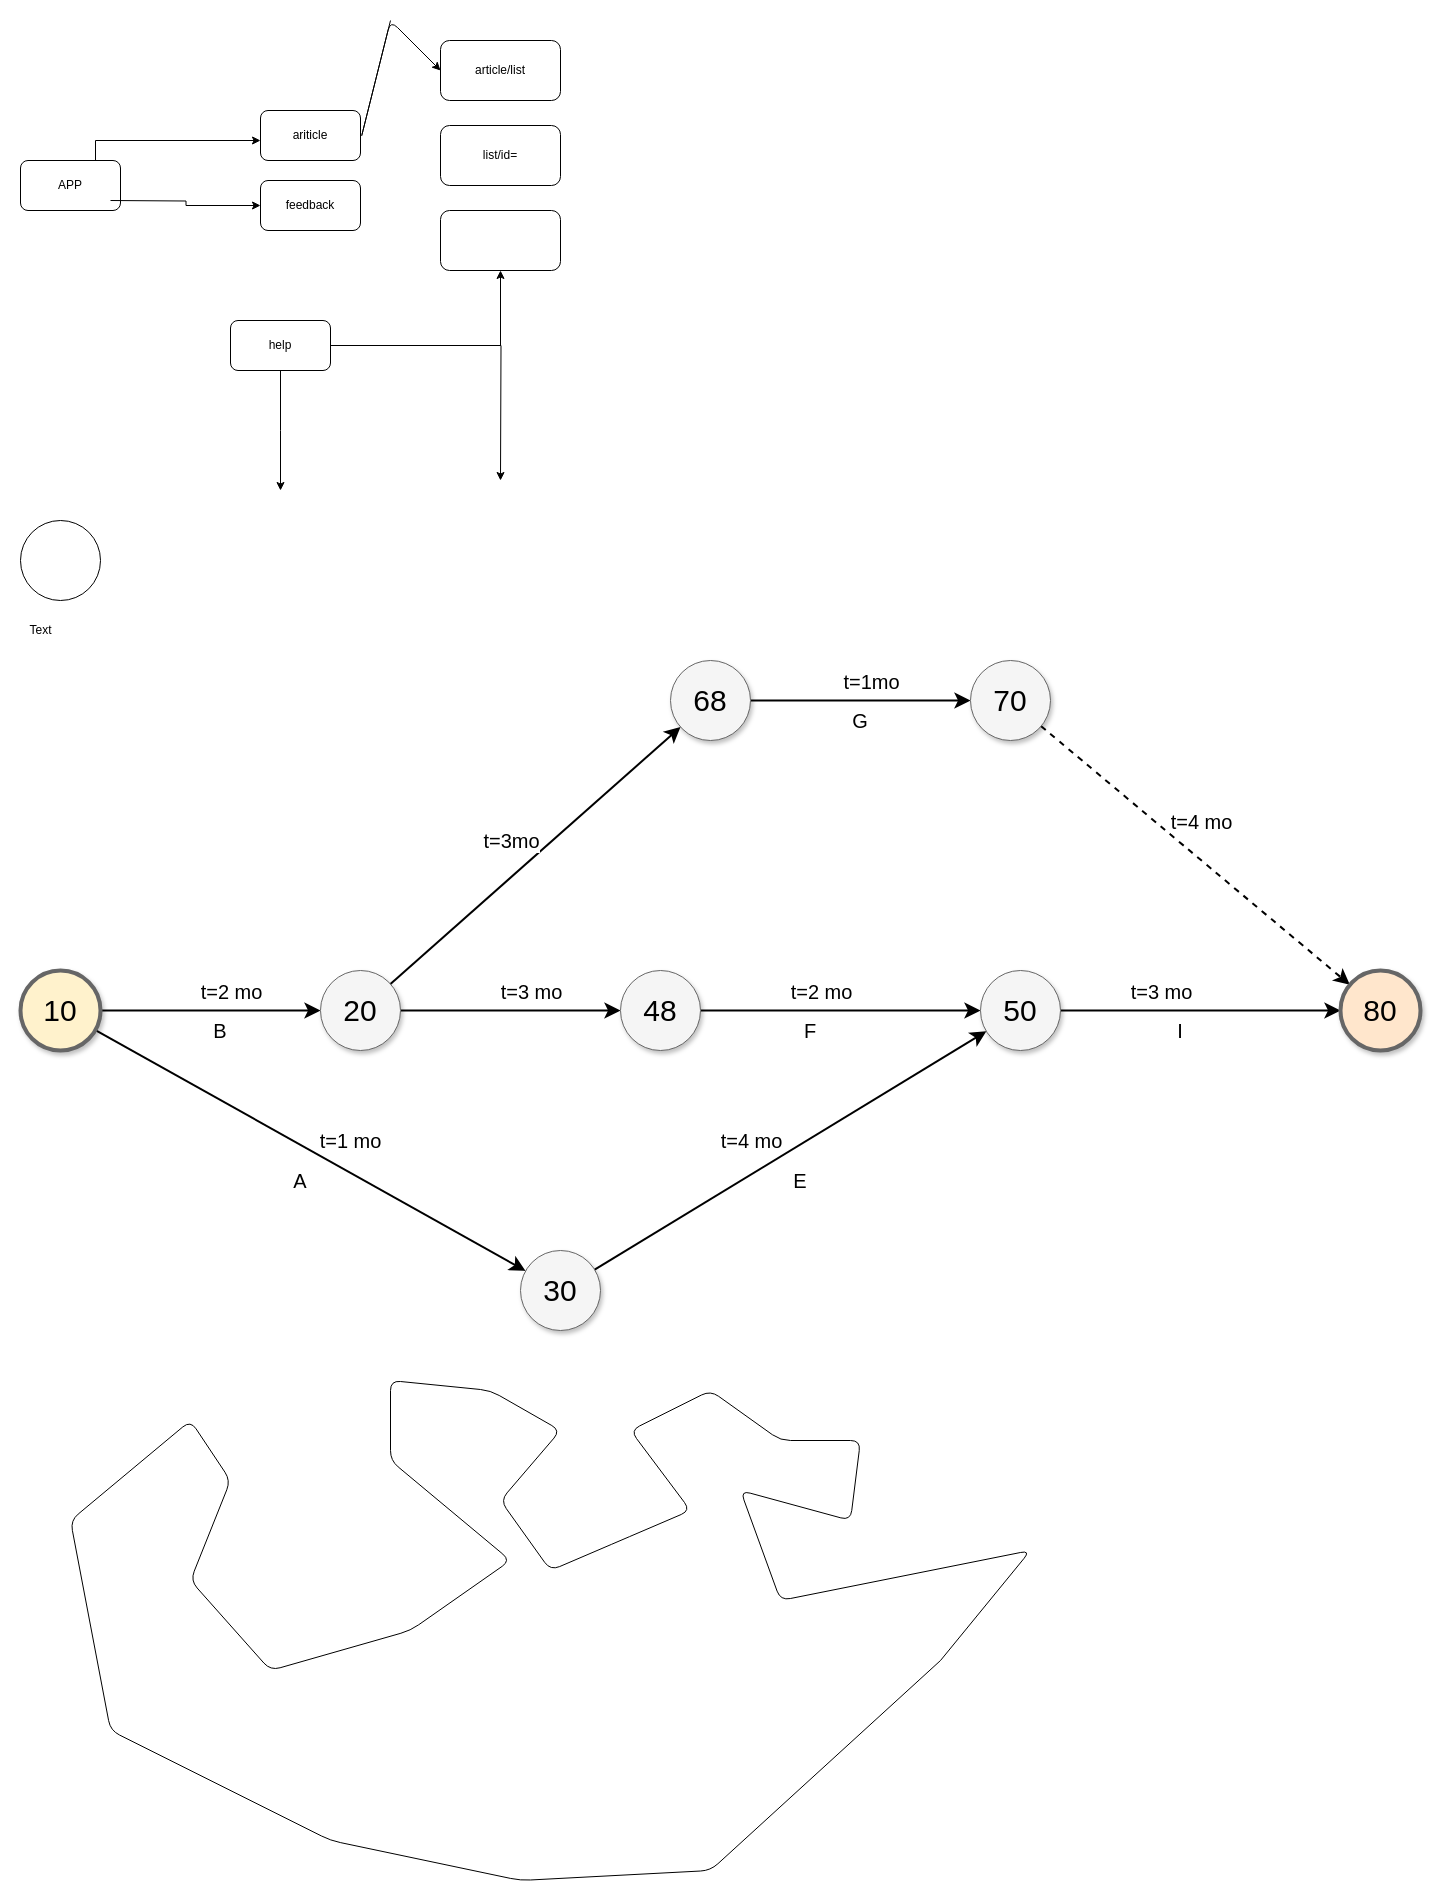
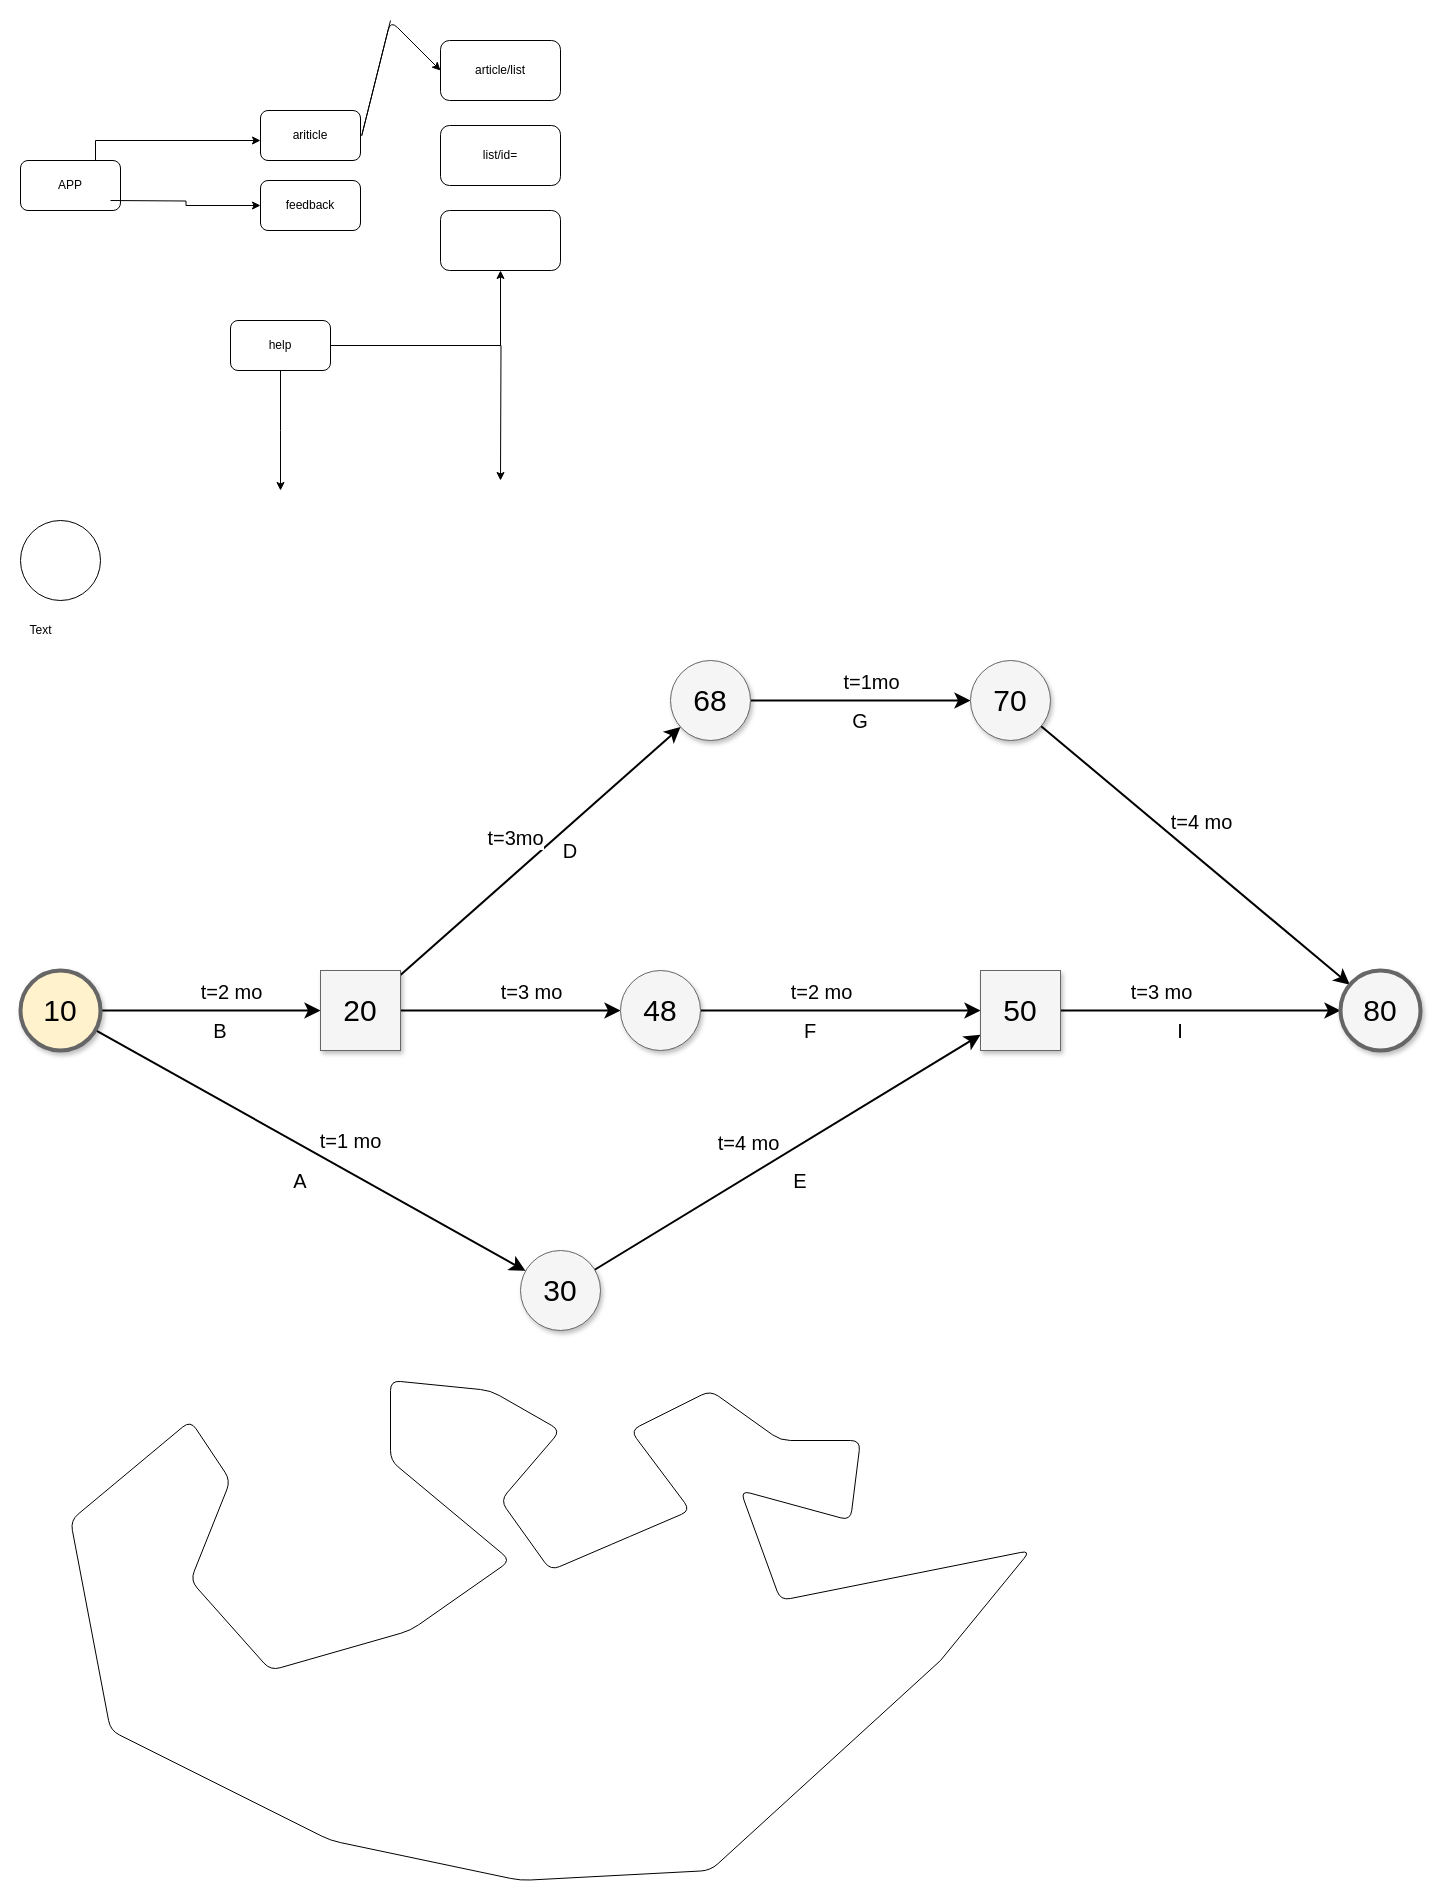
+ <mxCell id="46" value="D" style="text;html=1;strokeColor=none;fillColor=none;align=center;verticalAlign=middle;whiteSpace=wrap;rounded=0;shadow=1;labelBackgroundColor=none;fontSize=20;" vertex="1" parent="1"><mxGeometry x="550" y="840" width="40" height="20" as="geometry" /></mxCell>
- <mxCell id="40" style="edgeStyle=none;curved=1;html=1;startSize=10;endFill=1;endSize=10;strokeWidth=2;fontSize=12;dashed=1;" edge="1" parent="1" source="42" target="43"><mxGeometry relative="1" as="geometry" /></mxCell>
+ <mxCell id="40" style="edgeStyle=none;curved=1;html=1;startSize=10;endFill=1;endSize=10;strokeWidth=2;fontSize=12;" edge="1" parent="1" source="42" target="43"><mxGeometry relative="1" as="geometry" /></mxCell>
- <mxCell id="27" value="20" style="ellipse;whiteSpace=wrap;html=1;rounded=0;shadow=1;strokeColor=#666666;strokeWidth=1;fontSize=30;align=center;fillColor=#f5f5f5;" vertex="1" parent="1"><mxGeometry x="320" y="970" width="80" height="80" as="geometry" /></mxCell>
+ <mxCell id="27" value="20" style="whiteSpace=wrap;html=1;shadow=1;strokeColor=#666666;strokeWidth=1;fontSize=30;align=center;fillColor=#f5f5f5;rounded=0;" vertex="1" parent="1"><mxGeometry x="320" y="970" width="80" height="80" as="geometry" /></mxCell>
- <mxCell id="33" value="50" style="ellipse;whiteSpace=wrap;html=1;rounded=0;shadow=1;strokeColor=#666666;strokeWidth=1;fontSize=30;align=center;fillColor=#f5f5f5;" vertex="1" parent="1"><mxGeometry x="980" y="970" width="80" height="80" as="geometry" /></mxCell>
+ <mxCell id="33" value="50" style="whiteSpace=wrap;html=1;shadow=1;strokeColor=#666666;strokeWidth=1;fontSize=30;align=center;fillColor=#f5f5f5;rounded=0;" vertex="1" parent="1"><mxGeometry x="980" y="970" width="80" height="80" as="geometry" /></mxCell>
- <mxCell id="43" value="80" style="ellipse;whiteSpace=wrap;html=1;rounded=0;shadow=1;strokeColor=#666666;strokeWidth=4;fontSize=30;align=center;fillColor=#ffe6cc;" vertex="1" parent="1"><mxGeometry x="1340" y="970" width="80" height="80" as="geometry" /></mxCell>
+ <mxCell id="43" value="80" style="ellipse;whiteSpace=wrap;html=1;rounded=0;shadow=1;strokeColor=#666666;strokeWidth=4;fontSize=30;align=center;fillColor=#f5f5f5;" vertex="1" parent="1"><mxGeometry x="1340" y="970" width="80" height="80" as="geometry" /></mxCell>
